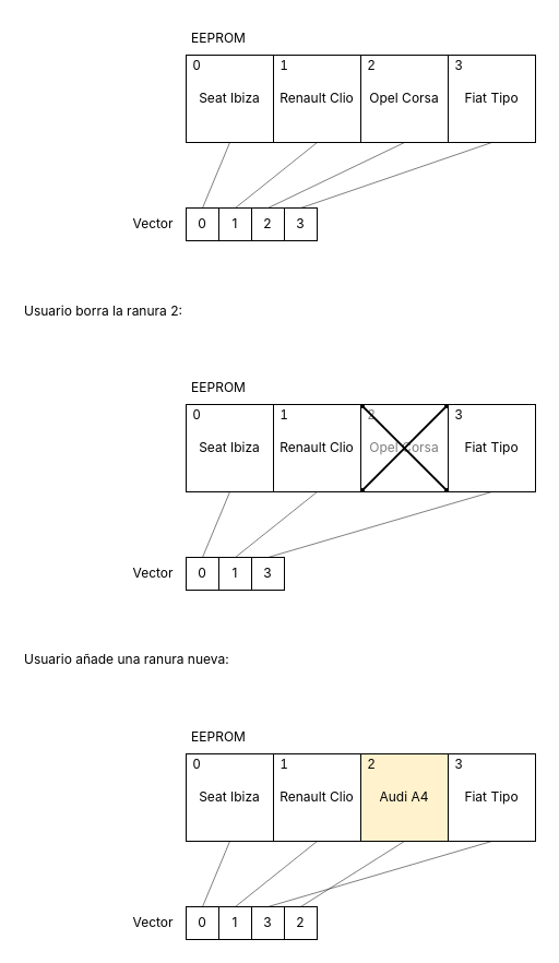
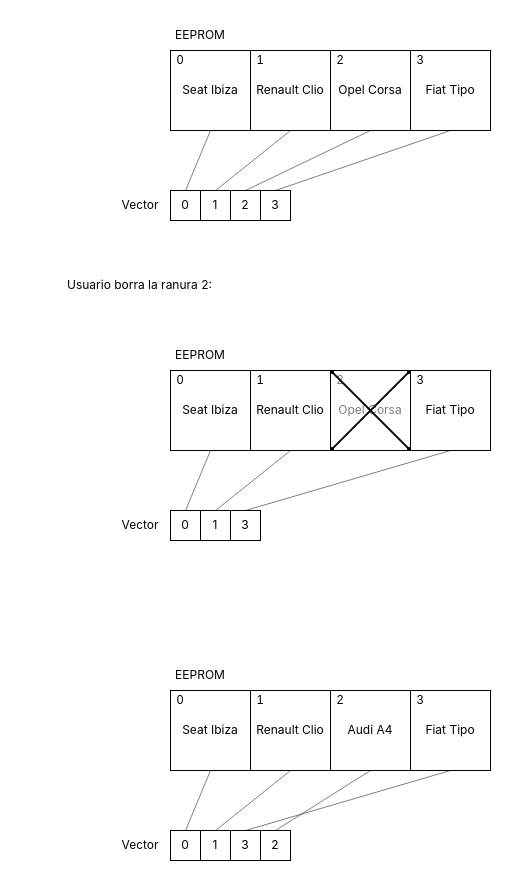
- <mxCell id="36" value="Usuario borra la ranura 2:" style="text;html=1;align=left;verticalAlign=middle;whiteSpace=wrap;rounded=0;fontFamily=Inter;fontSource=https%3A%2F%2Ffonts.googleapis.com%2Fcss%3Ffamily%3DInter;" vertex="1" parent="1"><mxGeometry x="20" y="270" width="150" height="30" as="geometry" /></mxCell>
+ <mxCell id="36" value="Usuario borra la ranura 2:" style="text;html=1;align=left;verticalAlign=middle;whiteSpace=wrap;rounded=0;fontFamily=Inter;fontSource=https%3A%2F%2Ffonts.googleapis.com%2Fcss%3Ffamily%3DInter;" vertex="1" parent="1"><mxGeometry x="65" y="270" width="150" height="30" as="geometry" /></mxCell>
- <mxCell id="39" value="Usuario añade una ranura nueva:" style="text;html=1;align=left;verticalAlign=middle;whiteSpace=wrap;rounded=0;fontFamily=Inter;fontSource=https%3A%2F%2Ffonts.googleapis.com%2Fcss%3Ffamily%3DInter;" vertex="1" parent="1"><mxGeometry x="20" y="589" width="250" height="30" as="geometry" /></mxCell>
- <mxCell id="42" value="Audi A4" style="rounded=0;whiteSpace=wrap;html=1;align=center;fontFamily=Inter;fontSource=https%3A%2F%2Ffonts.googleapis.com%2Fcss%3Ffamily%3DInter;fillColor=#fff2cc;" vertex="1" parent="1"><mxGeometry x="330" y="690" width="80" height="80" as="geometry" /></mxCell>
+ <mxCell id="42" value="Audi A4" style="rounded=0;whiteSpace=wrap;html=1;align=center;fontFamily=Inter;fontSource=https%3A%2F%2Ffonts.googleapis.com%2Fcss%3Ffamily%3DInter;" vertex="1" parent="1"><mxGeometry x="330" y="690" width="80" height="80" as="geometry" /></mxCell>
